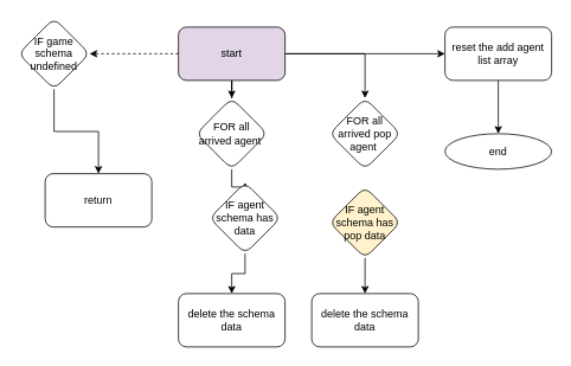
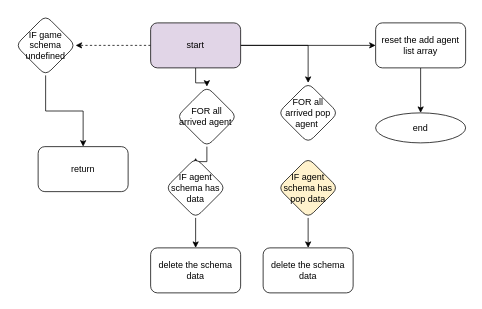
- <mxCell id="11" value="FOR all arrived agent&amp;nbsp;" style="rhombus;whiteSpace=wrap;html=1;rounded=1;" vertex="1" parent="1"><mxGeometry x="220" y="110" width="80" height="80" as="geometry" /></mxCell>
+ <mxCell id="11" value="FOR all arrived agent&amp;nbsp;" style="rhombus;whiteSpace=wrap;html=1;rounded=1;" vertex="1" parent="1"><mxGeometry x="235" y="115" width="80" height="80" as="geometry" /></mxCell>
- <mxCell id="13" value="IF agent schema has data" style="rhombus;whiteSpace=wrap;html=1;rounded=1;" vertex="1" parent="1"><mxGeometry x="235" y="205" width="80" height="80" as="geometry" /></mxCell>
+ <mxCell id="13" value="IF agent schema has data" style="rhombus;whiteSpace=wrap;html=1;rounded=1;" vertex="1" parent="1"><mxGeometry x="220" y="210" width="80" height="80" as="geometry" /></mxCell>
